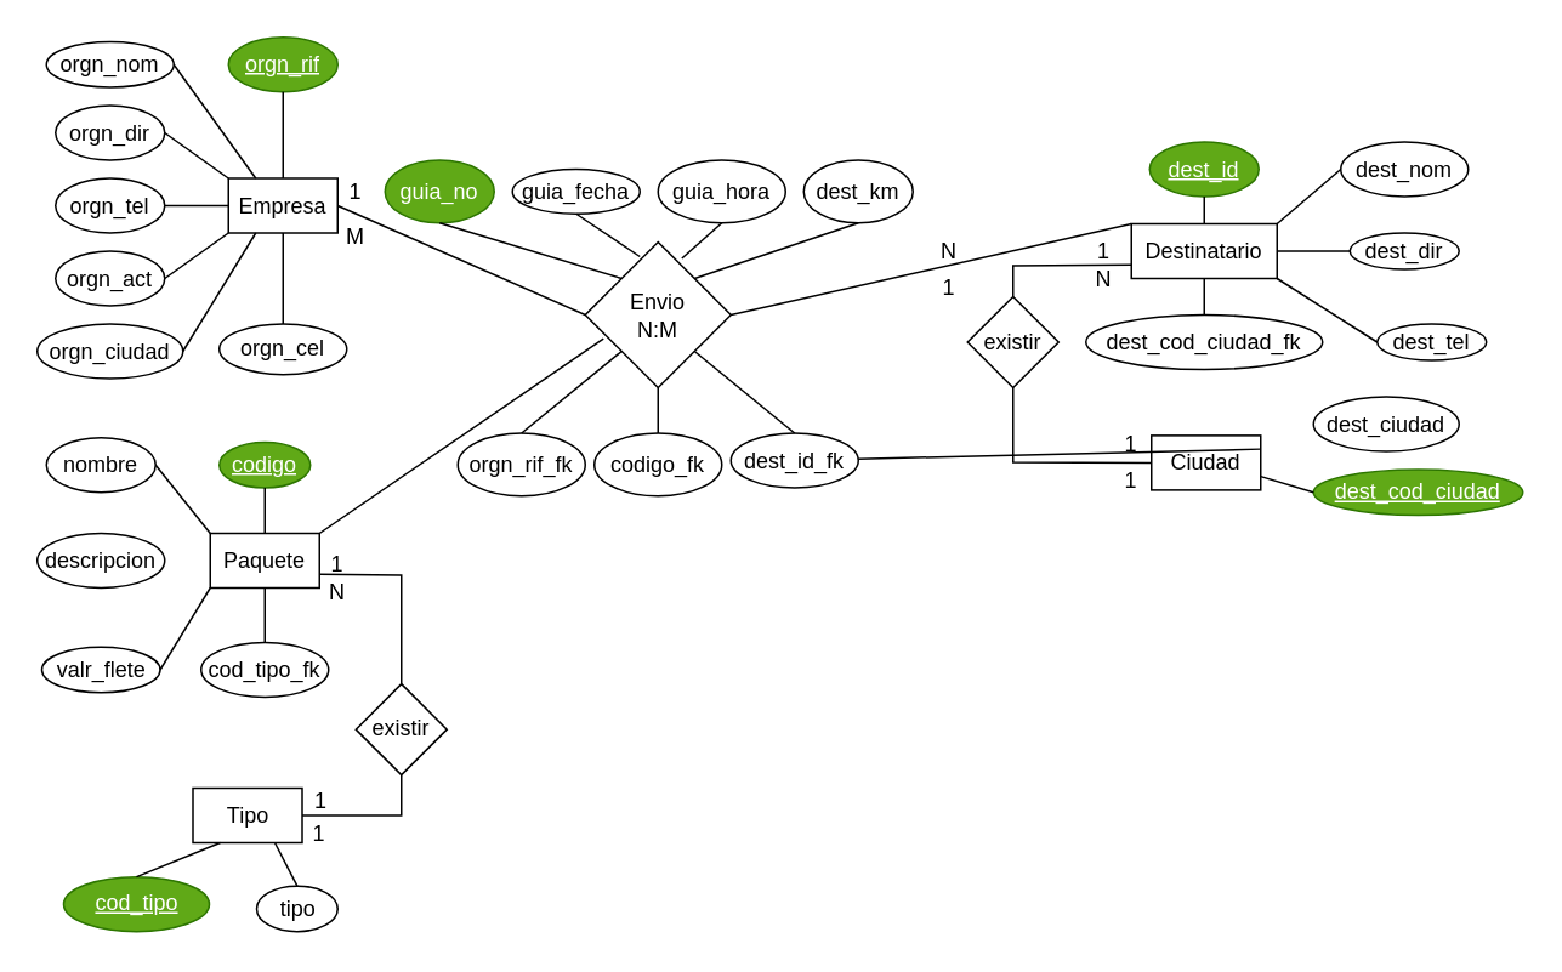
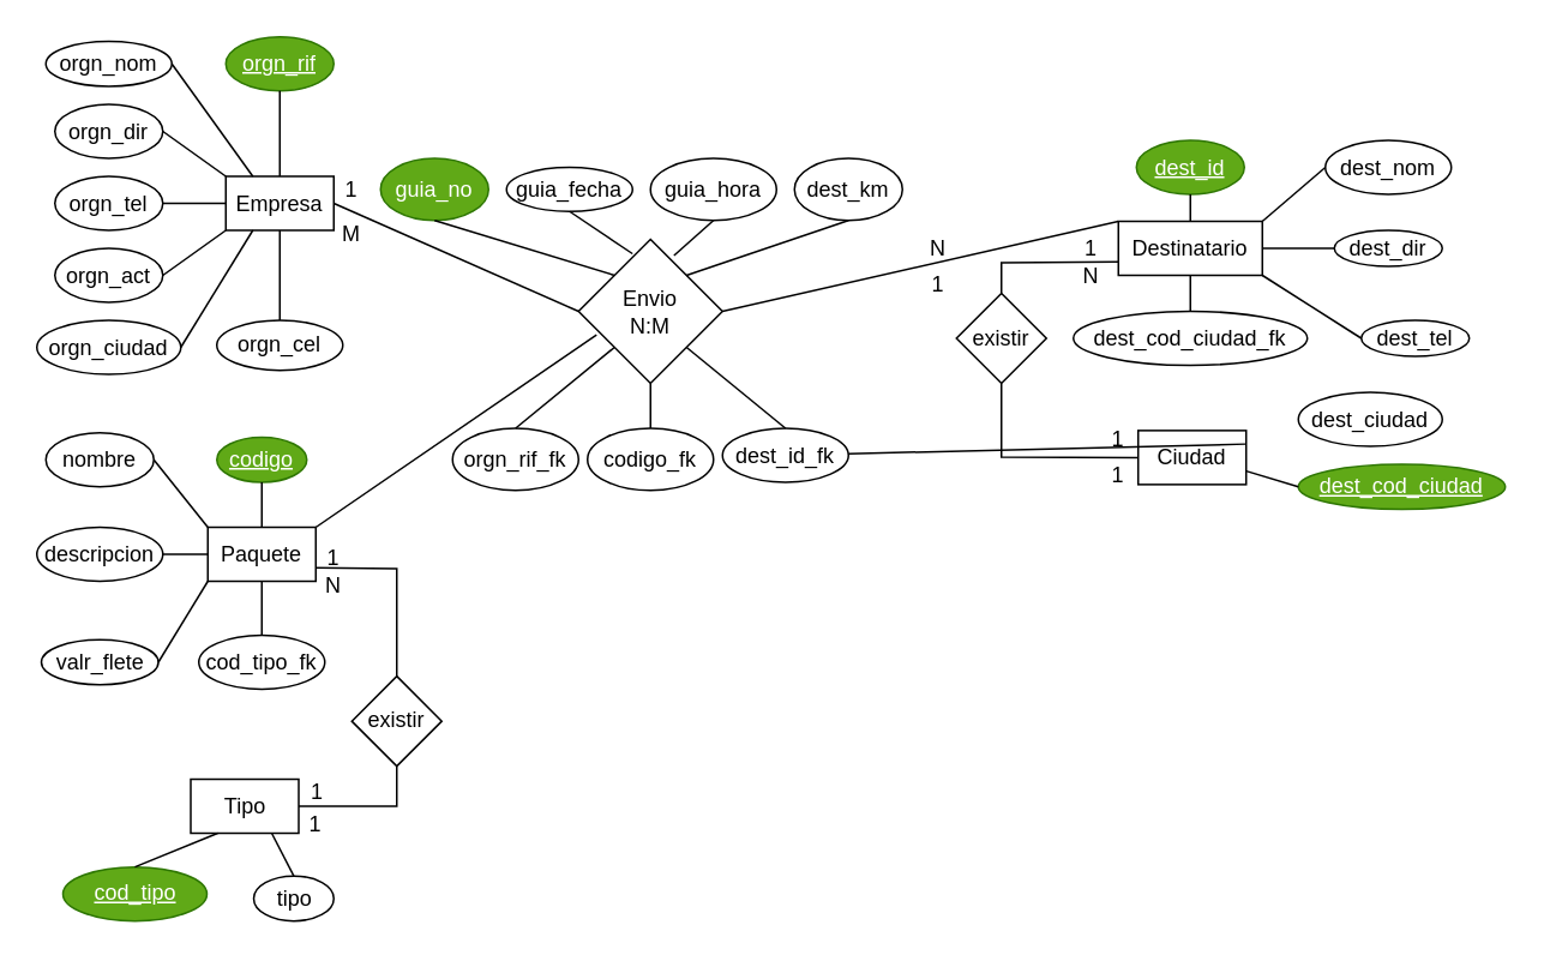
+ <mxCell id="32" value="" style="endArrow=none;html=1;rounded=0;entryX=1;entryY=0.5;entryDx=0;entryDy=0;exitX=0;exitY=0.5;exitDx=0;exitDy=0;" edge="1" parent="1" source="2" target="14"><mxGeometry width="50" height="50" relative="1" as="geometry"><mxPoint x="325" y="252.5" as="sourcePoint" /><mxPoint x="375" y="202.5" as="targetPoint" /></mxGeometry></mxCell>
